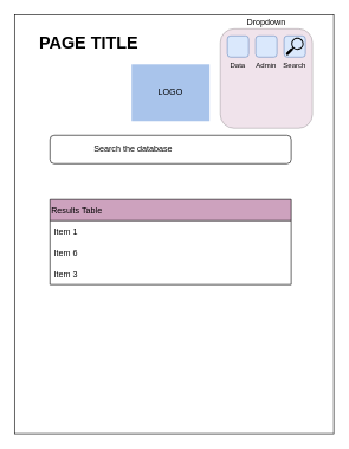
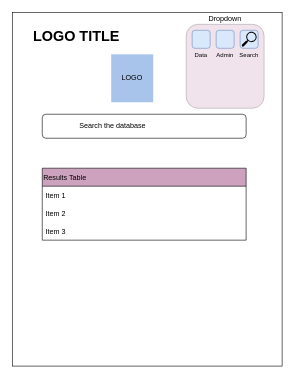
- <mxCell id="3" value="&lt;h1&gt;PAGE TITLE&lt;/h1&gt;" style="text;html=1;strokeColor=none;fillColor=none;spacing=5;spacingTop=-20;whiteSpace=wrap;overflow=hidden;rounded=0;" vertex="1" parent="1"><mxGeometry x="50" y="40" width="380" height="40" as="geometry" /></mxCell>
+ <mxCell id="3" value="&lt;h1&gt;LOGO TITLE&lt;/h1&gt;" style="text;html=1;strokeColor=none;fillColor=none;spacing=5;spacingTop=-20;whiteSpace=wrap;overflow=hidden;rounded=0;" vertex="1" parent="1"><mxGeometry x="50" y="40" width="380" height="40" as="geometry" /></mxCell>
- <mxCell id="5" value="LOGO" style="text;html=1;strokeColor=none;fillColor=#A9C4EB;align=center;verticalAlign=middle;whiteSpace=wrap;rounded=0;" vertex="1" parent="1"><mxGeometry x="185" y="90" width="110" height="80" as="geometry" /></mxCell>
+ <mxCell id="5" value="LOGO" style="text;html=1;strokeColor=none;fillColor=#A9C4EB;align=center;verticalAlign=middle;whiteSpace=wrap;rounded=0;" vertex="1" parent="1"><mxGeometry x="185" y="90" width="70" height="80" as="geometry" /></mxCell>
- <mxCell id="11" value="Item 6" style="text;strokeColor=none;fillColor=none;align=left;verticalAlign=middle;spacingLeft=4;spacingRight=4;overflow=hidden;points=[[0,0.5],[1,0.5]];portConstraint=eastwest;rotatable=0;" vertex="1" parent="9"><mxGeometry y="60" width="340" height="30" as="geometry" /></mxCell>
+ <mxCell id="11" value="Item 2" style="text;strokeColor=none;fillColor=none;align=left;verticalAlign=middle;spacingLeft=4;spacingRight=4;overflow=hidden;points=[[0,0.5],[1,0.5]];portConstraint=eastwest;rotatable=0;" vertex="1" parent="9"><mxGeometry y="60" width="340" height="30" as="geometry" /></mxCell>
